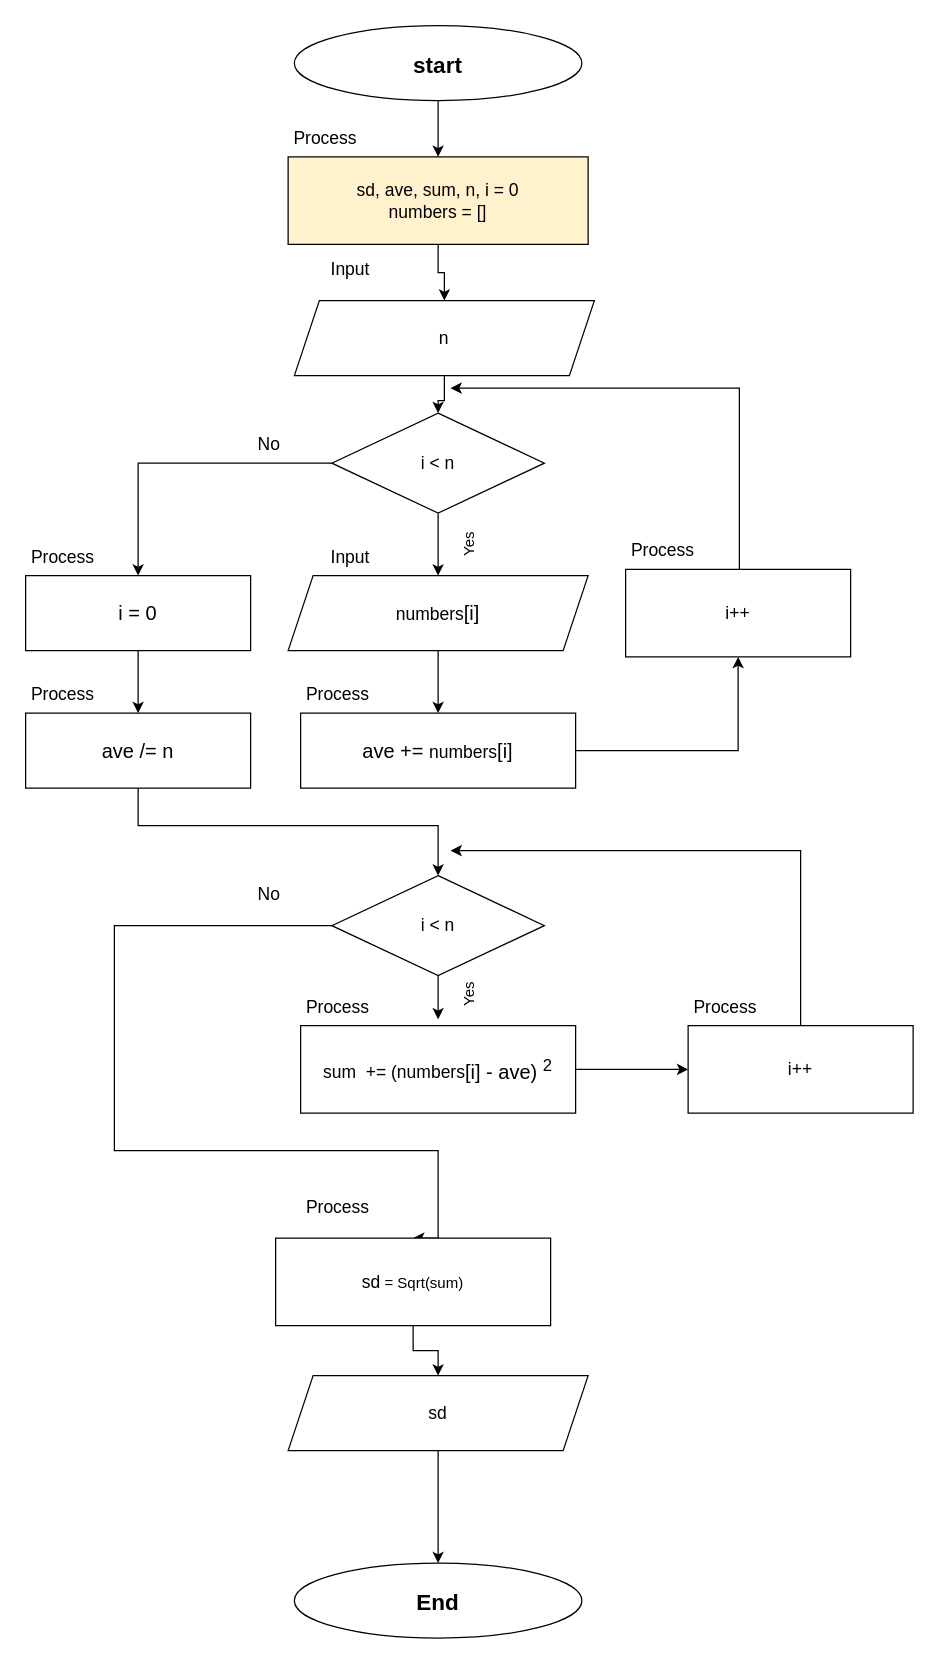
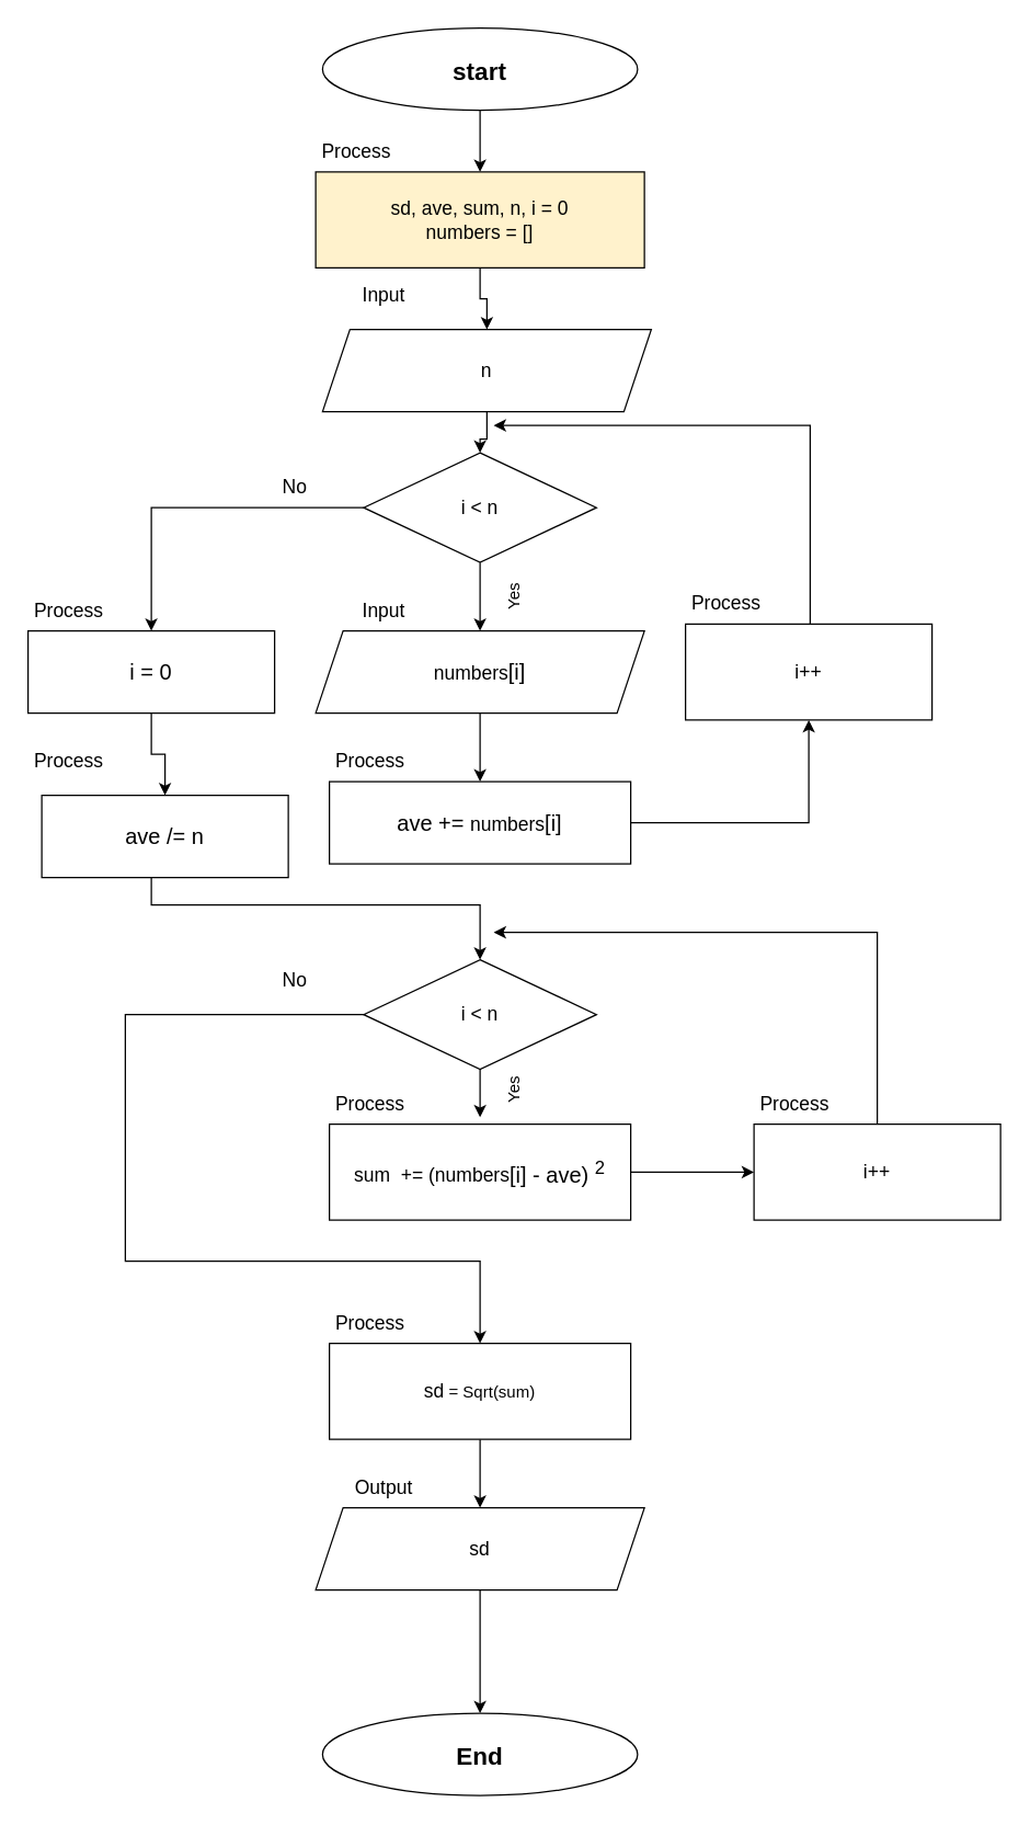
- <mxCell id="33" value="&lt;font size=&quot;3&quot;&gt;ave /= n&lt;br&gt;&lt;/font&gt;" style="rounded=0;whiteSpace=wrap;html=1;" vertex="1" parent="1"><mxGeometry x="20" y="570" width="180" height="60" as="geometry" /></mxCell>
+ <mxCell id="33" value="&lt;font size=&quot;3&quot;&gt;ave /= n&lt;br&gt;&lt;/font&gt;" style="rounded=0;whiteSpace=wrap;html=1;" vertex="1" parent="1"><mxGeometry x="30" y="580" width="180" height="60" as="geometry" /></mxCell>
- <mxCell id="37" value="&lt;font style=&quot;font-size: 14px;&quot;&gt;sd&lt;/font&gt; = Sqrt(sum)" style="rounded=0;whiteSpace=wrap;html=1;" vertex="1" parent="1"><mxGeometry x="220" y="990" width="220" height="70" as="geometry" /></mxCell>
+ <mxCell id="37" value="&lt;font style=&quot;font-size: 14px;&quot;&gt;sd&lt;/font&gt; = Sqrt(sum)" style="rounded=0;whiteSpace=wrap;html=1;" vertex="1" parent="1"><mxGeometry x="240" y="980" width="220" height="70" as="geometry" /></mxCell>
+ <mxCell id="8" value="&lt;font style=&quot;font-size: 14px;&quot;&gt;Output&lt;/font&gt;" style="text;html=1;align=center;verticalAlign=middle;whiteSpace=wrap;rounded=0;" parent="1" vertex="1"><mxGeometry x="250" y="1070" width="60" height="30" as="geometry" /></mxCell>
